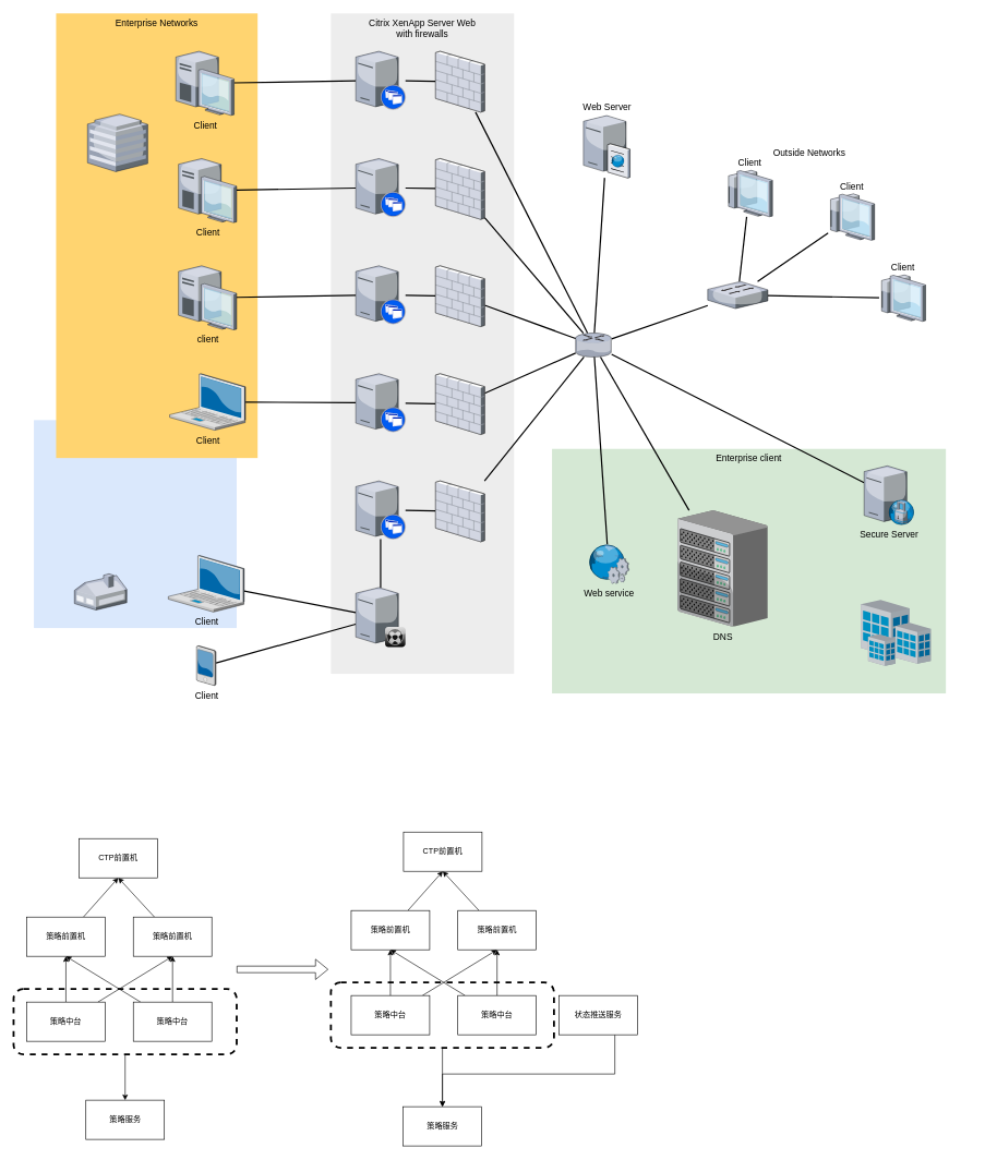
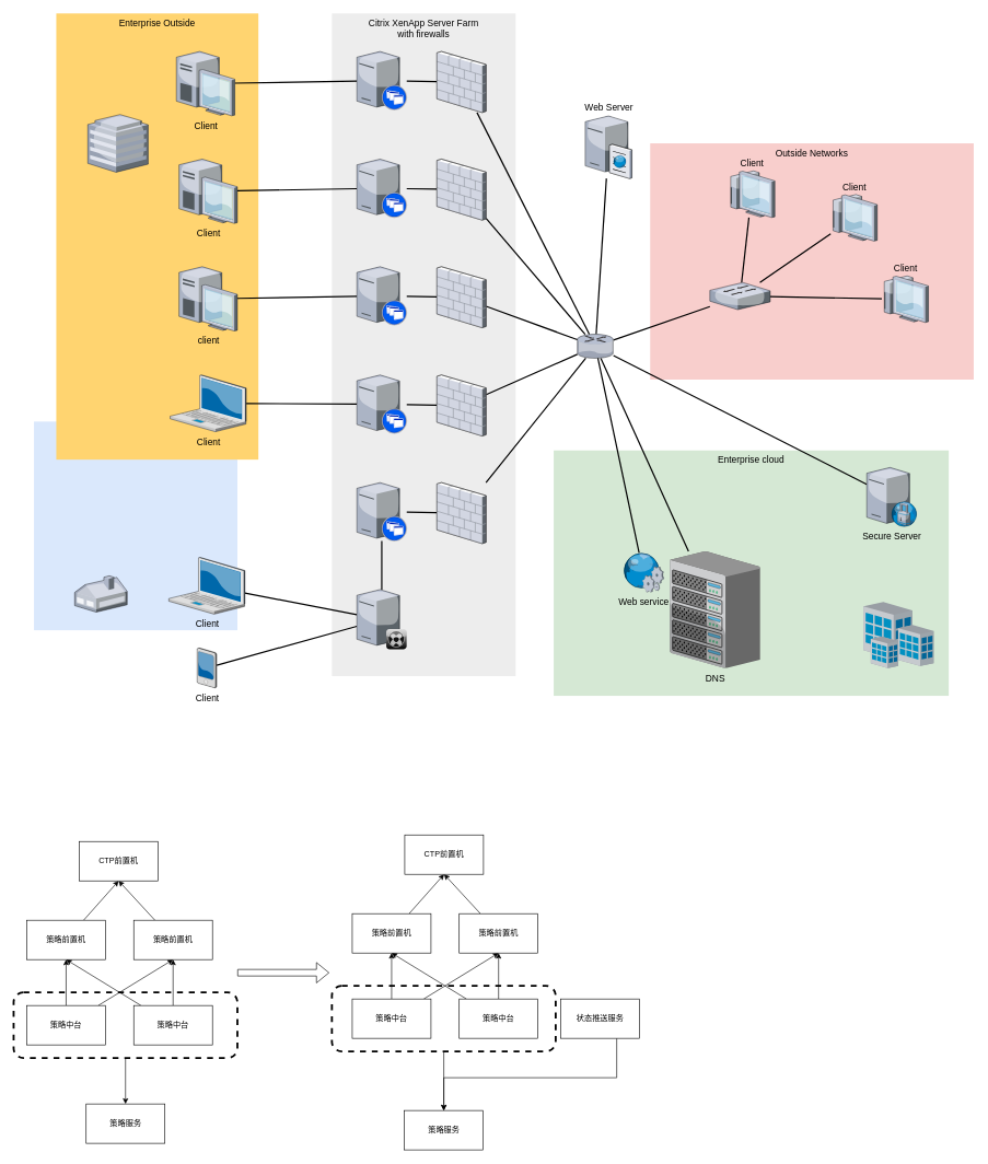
- <mxCell id="10" value="Enterprise Networks" style="whiteSpace=wrap;html=1;fillColor=#FFD470;gradientColor=none;fontSize=14;strokeColor=none;verticalAlign=top;" parent="1" vertex="1"><mxGeometry x="85" y="20" width="308" height="680" as="geometry" /></mxCell>
+ <mxCell id="10" value="Enterprise Outside" style="whiteSpace=wrap;html=1;fillColor=#FFD470;gradientColor=none;fontSize=14;strokeColor=none;verticalAlign=top;" parent="1" vertex="1"><mxGeometry x="85" y="20" width="308" height="680" as="geometry" /></mxCell>
- <mxCell id="8" value="Citrix XenApp Server Web&lt;div&gt;with firewalls&lt;/div&gt;" style="whiteSpace=wrap;html=1;fillColor=#EDEDED;fontSize=14;strokeColor=none;verticalAlign=top;" parent="1" vertex="1"><mxGeometry x="505" y="20" width="280" height="1010" as="geometry" /></mxCell>
+ <mxCell id="8" value="Citrix XenApp Server Farm&lt;div&gt;with firewalls&lt;/div&gt;" style="whiteSpace=wrap;html=1;fillColor=#EDEDED;fontSize=14;strokeColor=none;verticalAlign=top;" parent="1" vertex="1"><mxGeometry x="505" y="20" width="280" height="1010" as="geometry" /></mxCell>
- <mxCell id="6" value="Outside Networks" style="whiteSpace=wrap;html=1;fillColor=#ffffff;fontSize=14;strokeColor=none;verticalAlign=top;" parent="1" vertex="1"><mxGeometry x="990" y="218" width="493" height="360" as="geometry" /></mxCell>
+ <mxCell id="6" value="Outside Networks" style="whiteSpace=wrap;html=1;fillColor=#f8cecc;fontSize=14;strokeColor=none;verticalAlign=top;" parent="1" vertex="1"><mxGeometry x="990" y="218" width="493" height="360" as="geometry" /></mxCell>
- <mxCell id="7" value="Enterprise client" style="whiteSpace=wrap;html=1;fillColor=#d5e8d4;fontSize=14;strokeColor=none;verticalAlign=top;" parent="1" vertex="1"><mxGeometry x="843" y="686" width="602" height="374" as="geometry" /></mxCell>
+ <mxCell id="7" value="Enterprise cloud" style="whiteSpace=wrap;html=1;fillColor=#d5e8d4;fontSize=14;strokeColor=none;verticalAlign=top;" parent="1" vertex="1"><mxGeometry x="843" y="686" width="602" height="374" as="geometry" /></mxCell>
- <mxCell id="63" value="Web service" style="verticalLabelPosition=bottom;aspect=fixed;html=1;verticalAlign=top;strokeColor=none;shape=mxgraph.citrix.web_service;fillColor=#66B2FF;gradientColor=#0066CC;fontSize=14;" parent="1" vertex="1"><mxGeometry x="898" y="832" width="63" height="60" as="geometry" /></mxCell>
+ <mxCell id="63" value="Web service" style="verticalLabelPosition=bottom;aspect=fixed;html=1;verticalAlign=top;strokeColor=none;shape=mxgraph.citrix.web_service;fillColor=#66B2FF;gradientColor=#0066CC;fontSize=14;" parent="1" vertex="1"><mxGeometry x="948" y="842" width="63" height="60" as="geometry" /></mxCell>
- <mxCell id="41" value="DNS" style="verticalLabelPosition=bottom;aspect=fixed;html=1;verticalAlign=top;strokeColor=none;shape=mxgraph.citrix.chassis;fillColor=#66B2FF;gradientColor=#0066CC;fontSize=14;" parent="1" vertex="1"><mxGeometry x="1035" y="780" width="137.5" height="177.5" as="geometry" /></mxCell>
+ <mxCell id="41" value="DNS" style="verticalLabelPosition=bottom;aspect=fixed;html=1;verticalAlign=top;strokeColor=none;shape=mxgraph.citrix.chassis;fillColor=#66B2FF;gradientColor=#0066CC;fontSize=14;" parent="1" vertex="1"><mxGeometry x="1020" y="840" width="137.5" height="177.5" as="geometry" /></mxCell>
